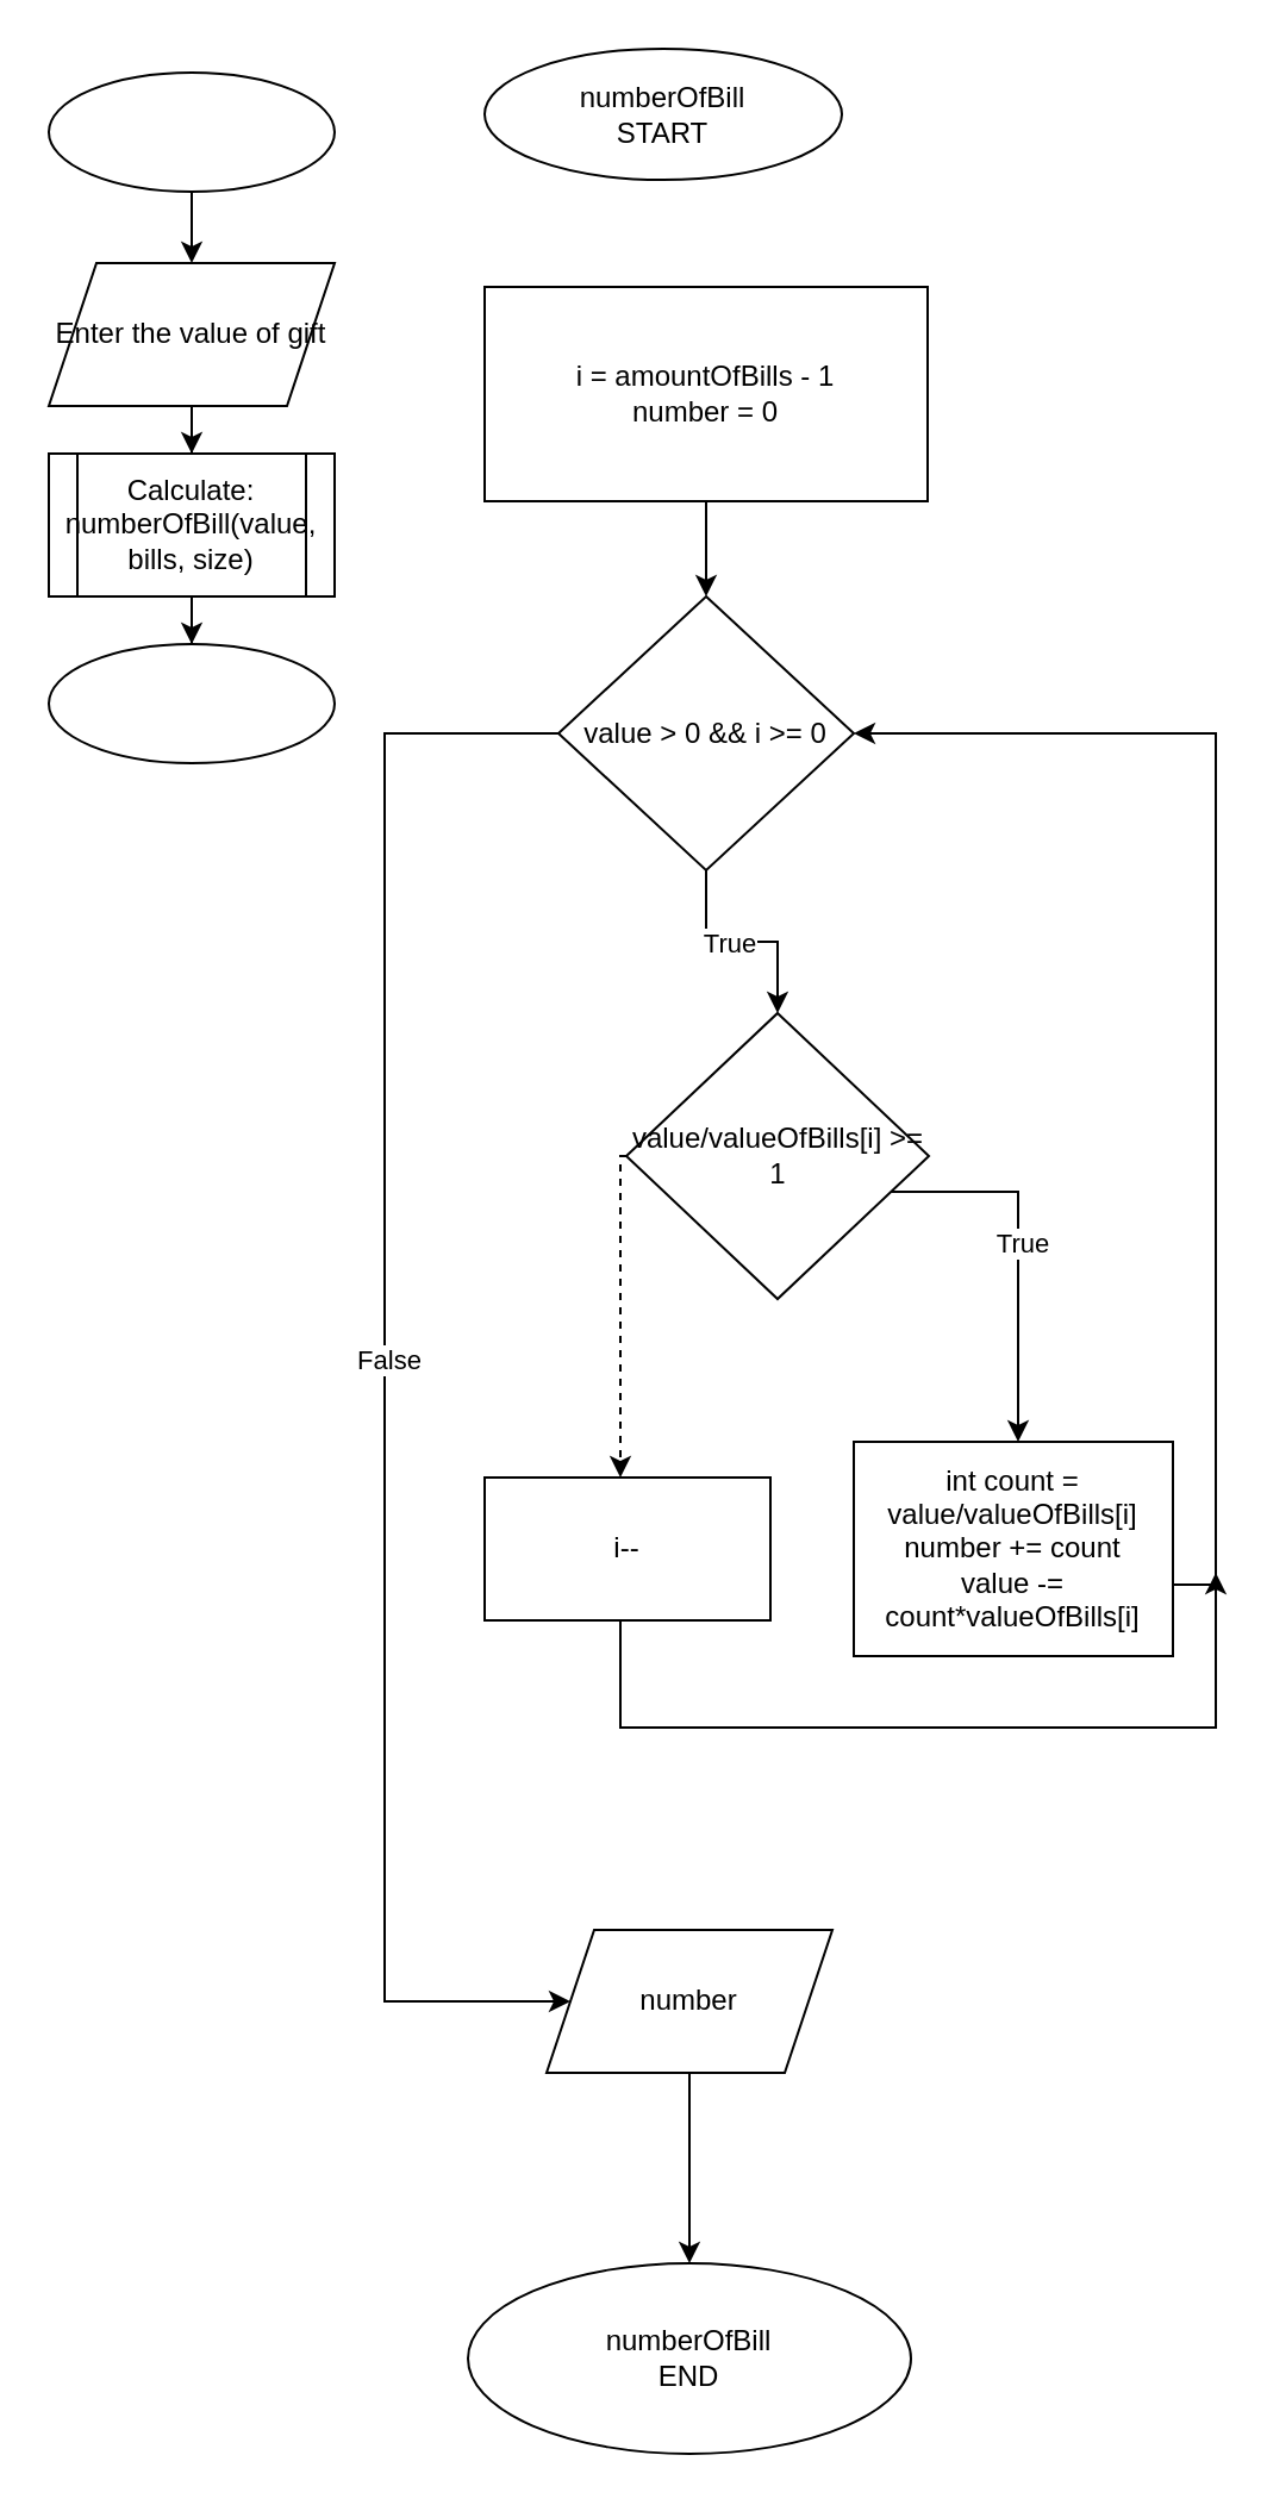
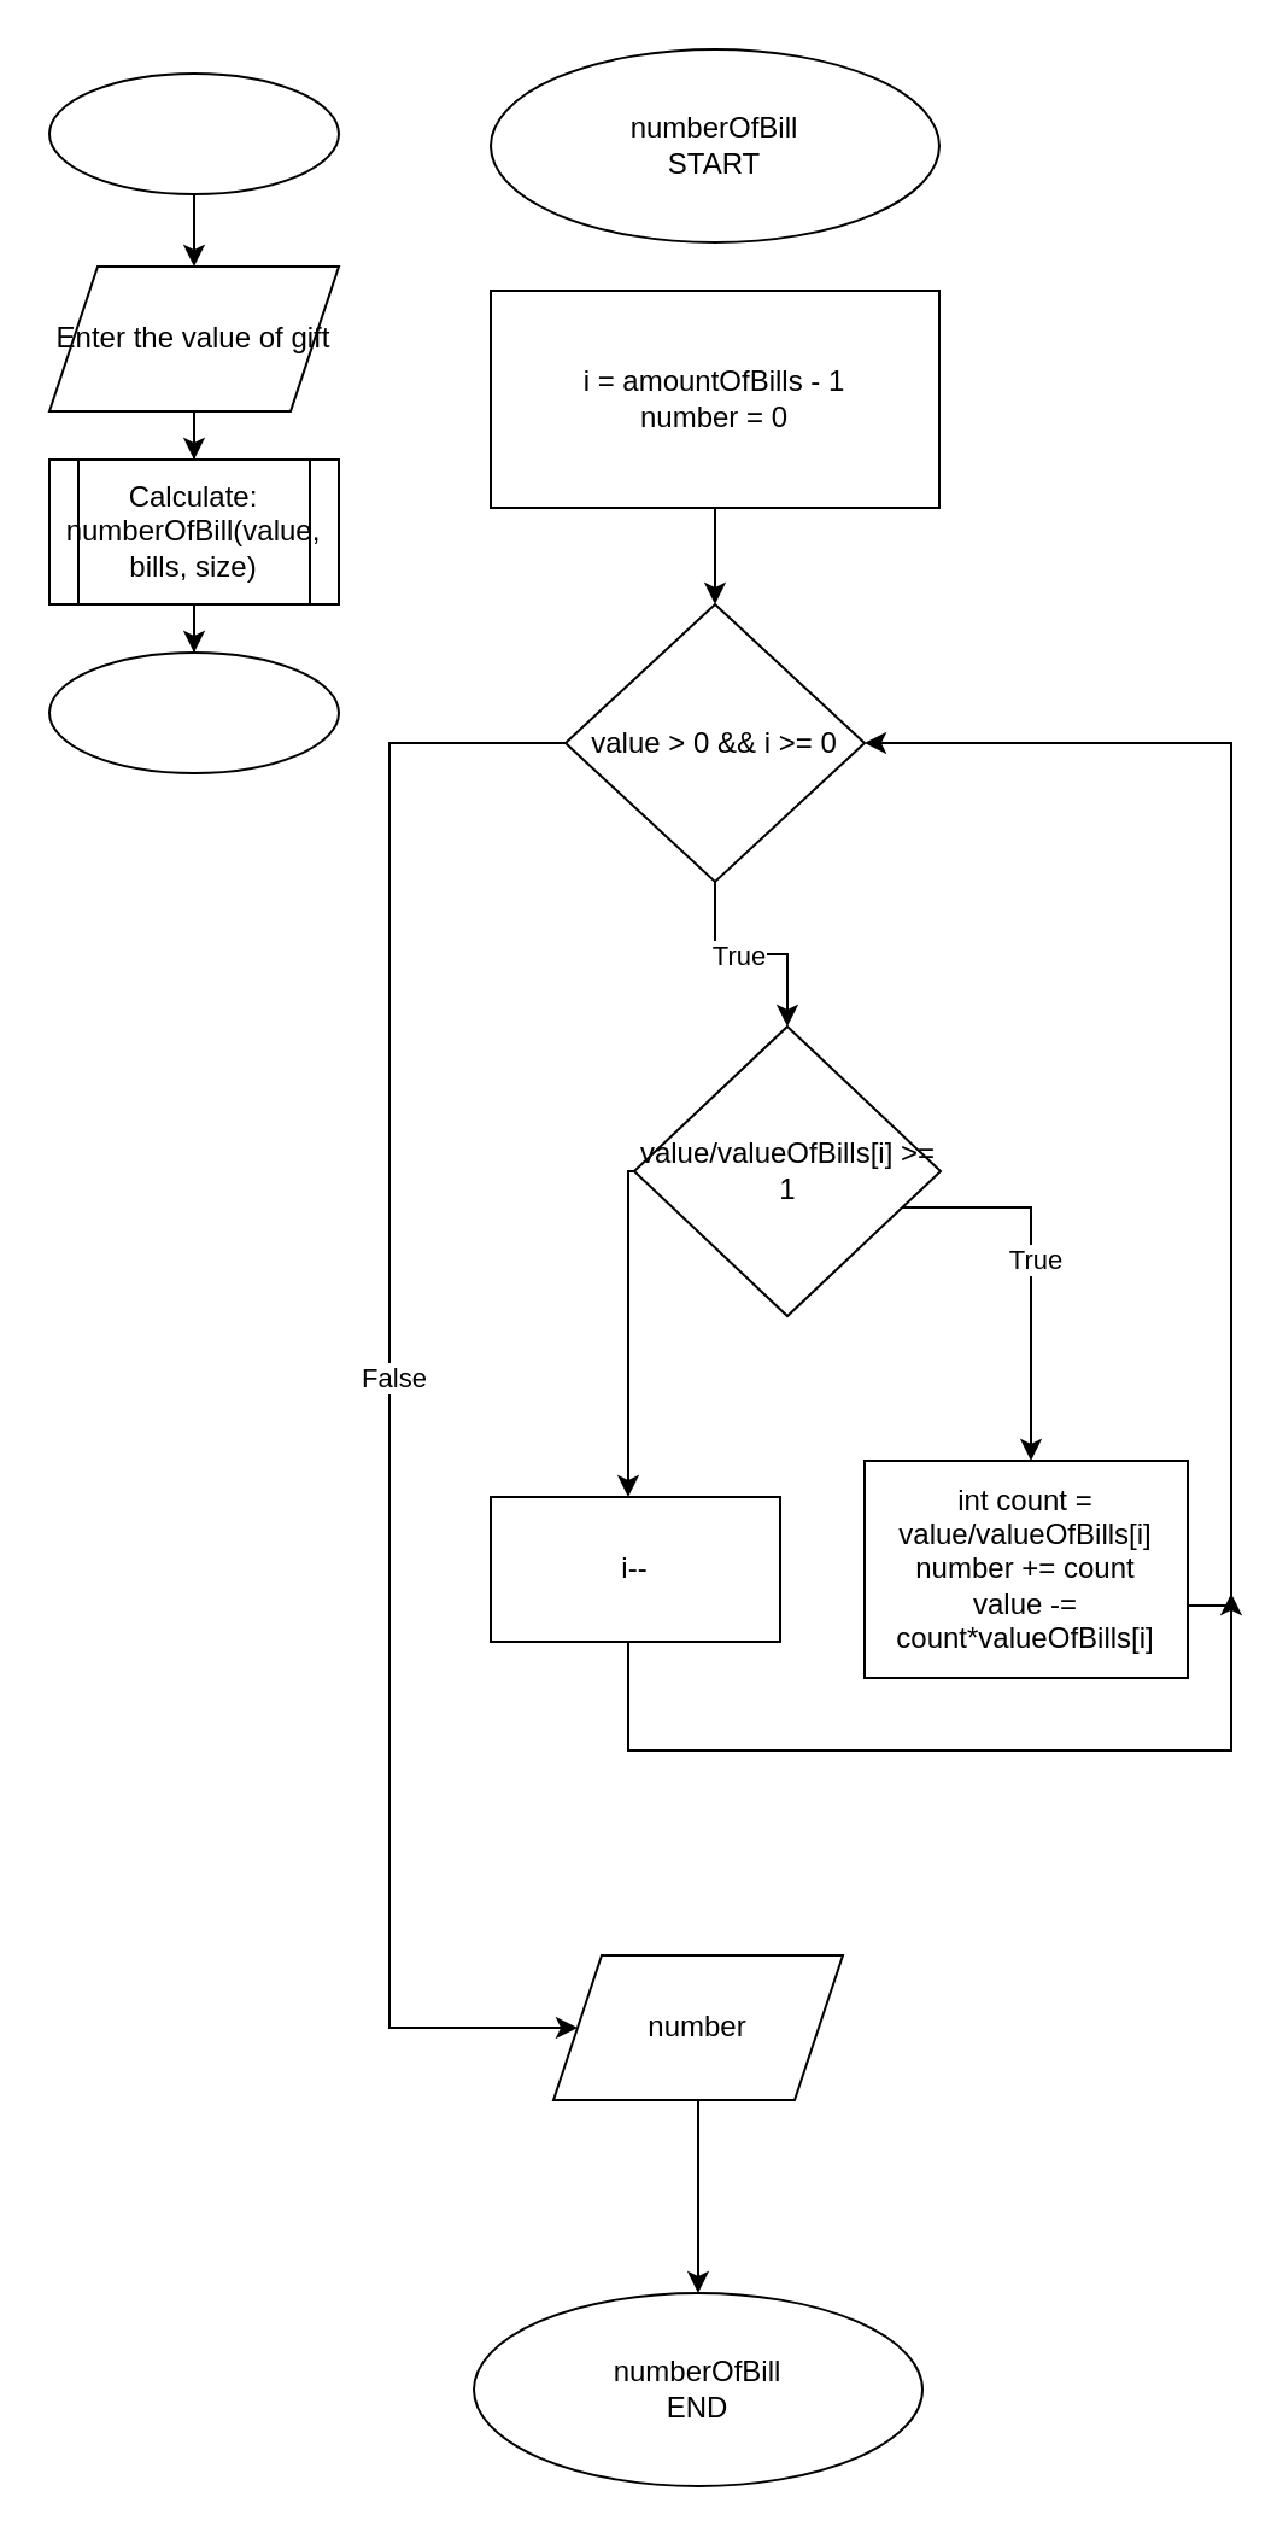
- <mxCell id="7" value="numberOfBill&lt;br&gt;START" style="ellipse;whiteSpace=wrap;html=1;" parent="1" vertex="1"><mxGeometry x="203" y="20" width="150" height="55" as="geometry" /></mxCell>
+ <mxCell id="7" value="numberOfBill&lt;br&gt;START" style="ellipse;whiteSpace=wrap;html=1;" parent="1" vertex="1"><mxGeometry x="203" width="186" height="80" as="geometry" y="20" /></mxCell>
- <mxCell id="19" value="" style="edgeStyle=orthogonalEdgeStyle;rounded=0;orthogonalLoop=1;jettySize=auto;html=1;dashed=1;" parent="1" source="20" target="27" edge="1"><mxGeometry relative="1" as="geometry"><Array as="points"><mxPoint x="260" y="600" /><mxPoint x="260" y="600" /></Array></mxGeometry></mxCell>
+ <mxCell id="19" value="" style="edgeStyle=orthogonalEdgeStyle;rounded=0;orthogonalLoop=1;jettySize=auto;html=1;" parent="1" source="20" target="27" edge="1"><mxGeometry relative="1" as="geometry"><Array as="points"><mxPoint x="260" y="600" /><mxPoint x="260" y="600" /></Array></mxGeometry></mxCell>
